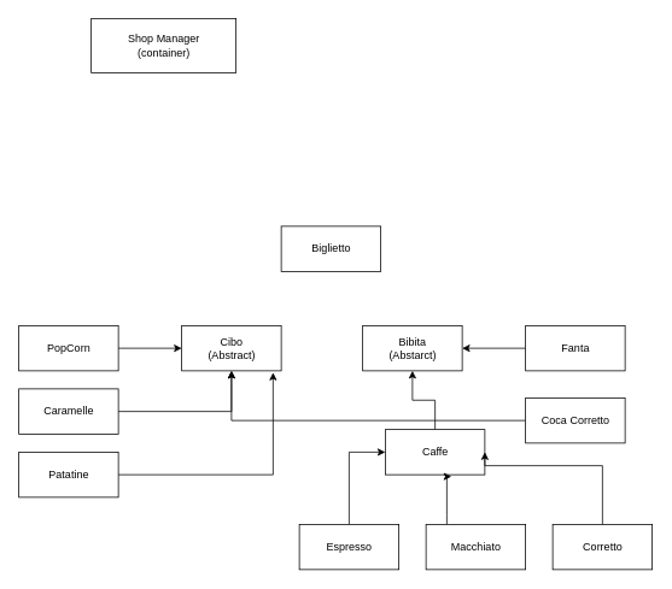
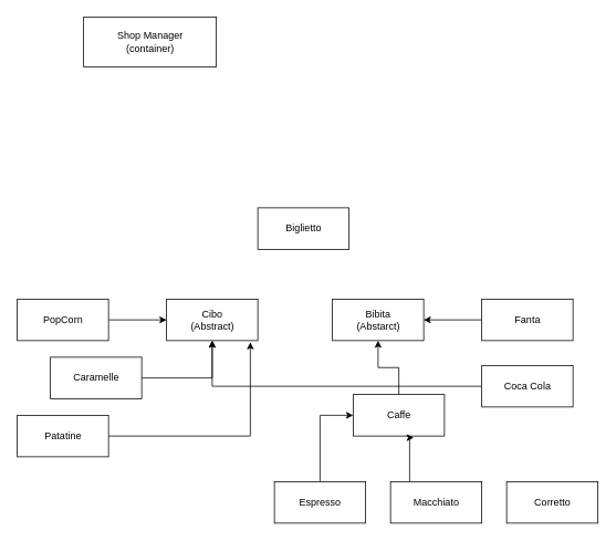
- <mxCell id="7" value="Caramelle" style="html=1;" parent="1" vertex="1"><mxGeometry x="20" y="430" width="110" height="50" as="geometry" /></mxCell>
+ <mxCell id="7" value="Caramelle" style="html=1;" parent="1" vertex="1"><mxGeometry x="60" y="430" width="110" height="50" as="geometry" /></mxCell>
- <mxCell id="14" value="Coca Corretto&lt;br&gt;" style="html=1;" parent="1" vertex="1"><mxGeometry x="580" y="440" width="110" height="50" as="geometry" /></mxCell>
+ <mxCell id="14" value="Coca Cola&lt;br&gt;" style="html=1;" parent="1" vertex="1"><mxGeometry x="580" y="440" width="110" height="50" as="geometry" /></mxCell>
- <mxCell id="21" style="edgeStyle=orthogonalEdgeStyle;rounded=0;orthogonalLoop=1;jettySize=auto;html=1;entryX=1;entryY=0.5;entryDx=0;entryDy=0;" parent="1" source="22" target="16" edge="1"><mxGeometry relative="1" as="geometry"><Array as="points"><mxPoint x="665" y="515" /></Array></mxGeometry></mxCell>
